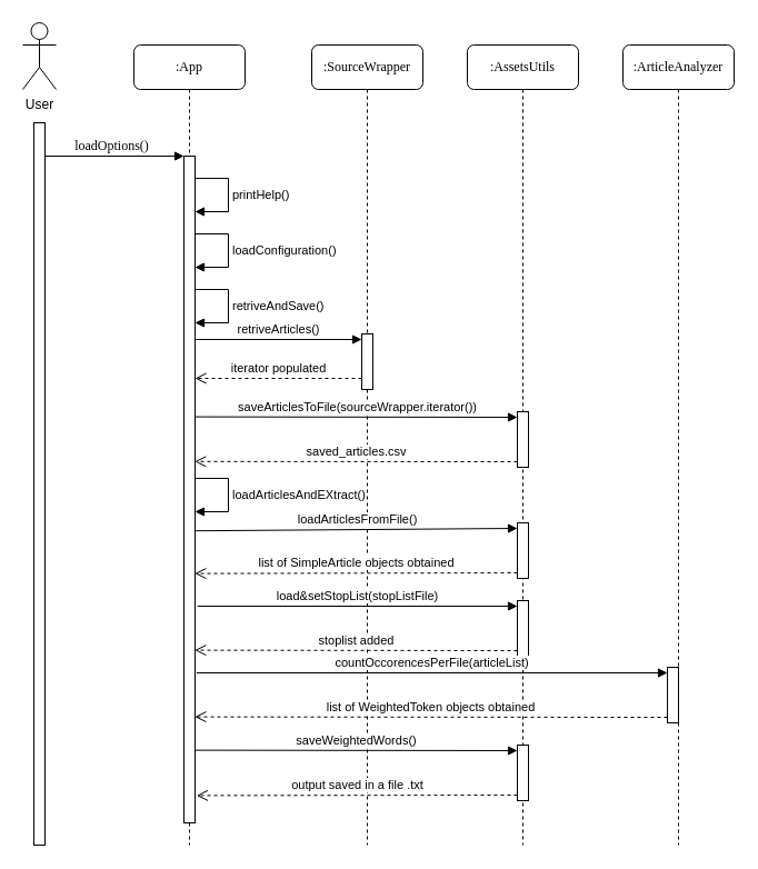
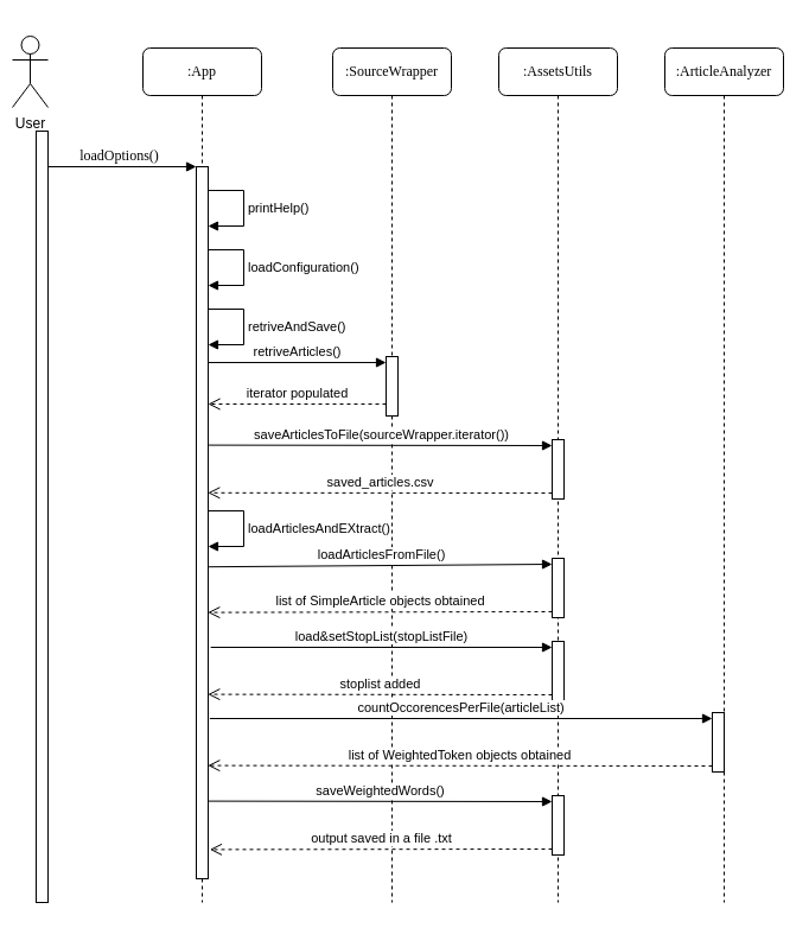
- <mxCell id="19" value="User" style="shape=umlActor;verticalLabelPosition=bottom;verticalAlign=top;html=1;outlineConnect=0;" parent="1" vertex="1"><mxGeometry x="20" y="20" width="30" height="60" as="geometry" /></mxCell>
+ <mxCell id="19" value="User" style="shape=umlActor;verticalLabelPosition=bottom;verticalAlign=top;html=1;outlineConnect=0;" parent="1" vertex="1"><mxGeometry x="10" y="30" width="30" height="60" as="geometry" /></mxCell>
